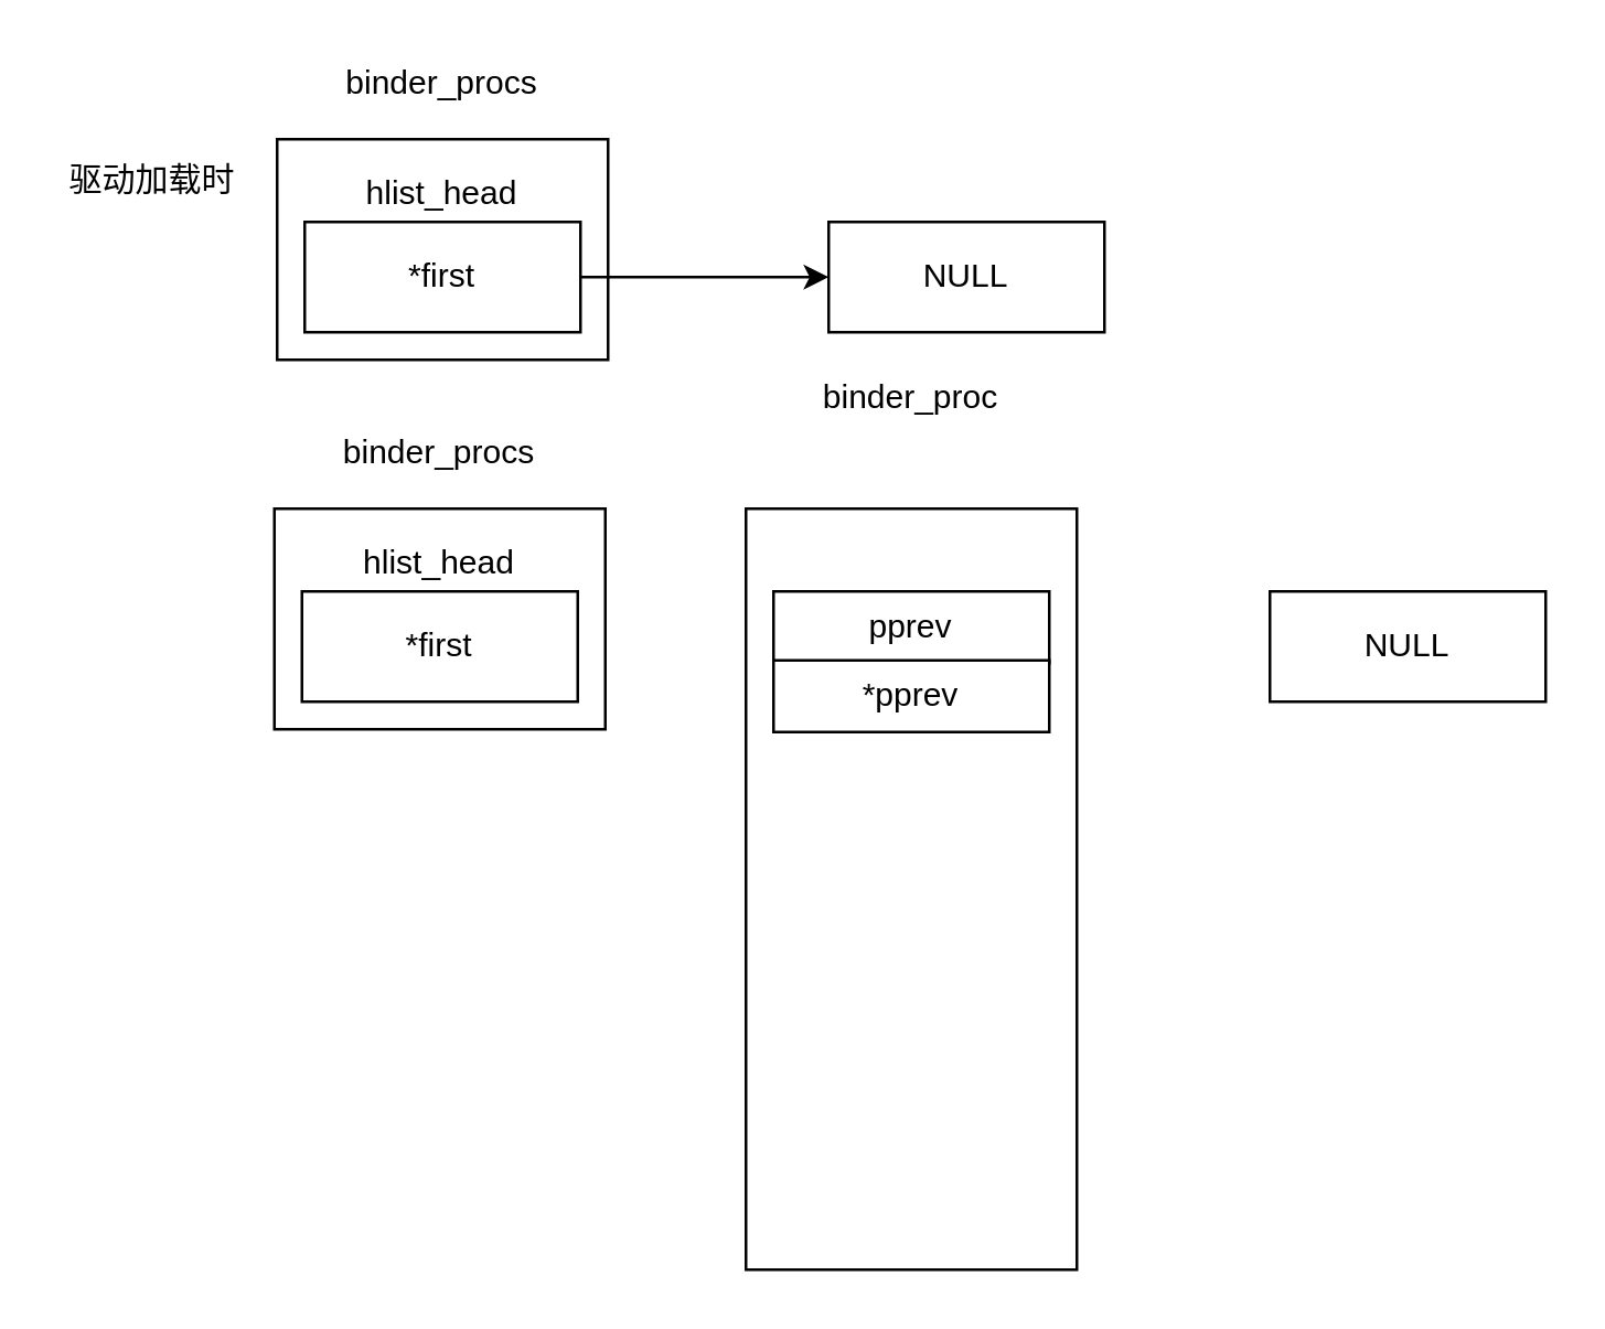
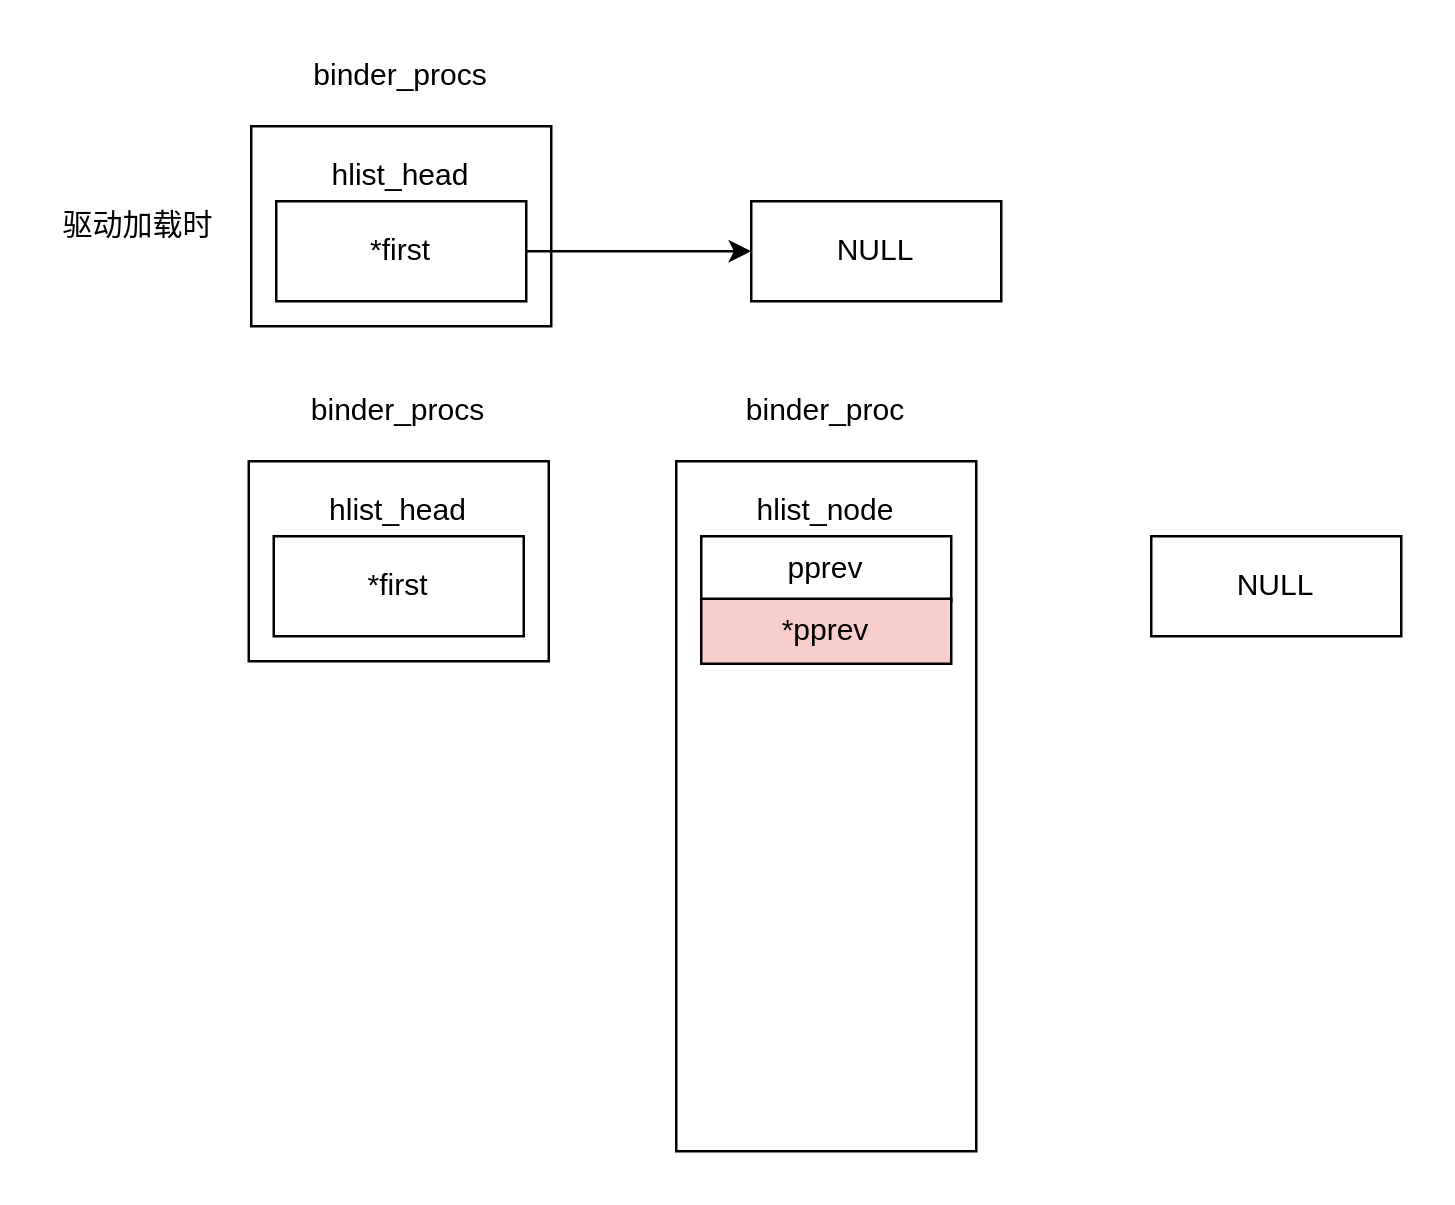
- <mxCell id="8" value="驱动加载时" style="text;html=1;strokeColor=none;fillColor=none;align=center;verticalAlign=middle;whiteSpace=wrap;rounded=0;" vertex="1" parent="1"><mxGeometry x="20" y="55" width="70" height="20" as="geometry" /></mxCell>
+ <mxCell id="8" value="驱动加载时" style="text;html=1;strokeColor=none;fillColor=none;align=center;verticalAlign=middle;whiteSpace=wrap;rounded=0;" vertex="1" parent="1"><mxGeometry y="80" width="70" height="20" as="geometry" x="20" /></mxCell>
- <mxCell id="16" value="binder_proc" style="text;html=1;strokeColor=none;fillColor=none;align=center;verticalAlign=middle;whiteSpace=wrap;rounded=0;" vertex="1" parent="1"><mxGeometry x="310" y="134" width="40" height="20" as="geometry" /></mxCell>
+ <mxCell id="16" value="binder_proc" style="text;html=1;strokeColor=none;fillColor=none;align=center;verticalAlign=middle;whiteSpace=wrap;rounded=0;" vertex="1" parent="1"><mxGeometry x="310" y="154" width="40" height="20" as="geometry" /></mxCell>
+ <mxCell id="17" value="hlist_node" style="text;html=1;strokeColor=none;fillColor=none;align=center;verticalAlign=middle;whiteSpace=wrap;rounded=0;" vertex="1" parent="1"><mxGeometry x="310" y="194" width="40" height="20" as="geometry" /></mxCell>
- <mxCell id="18" value="*pprev" style="rounded=0;whiteSpace=wrap;html=1;" vertex="1" parent="1"><mxGeometry x="280" y="239" width="100" height="26" as="geometry" /></mxCell>
+ <mxCell id="18" value="*pprev" style="rounded=0;whiteSpace=wrap;html=1;fillColor=#f8cecc;" vertex="1" parent="1"><mxGeometry x="280" y="239" width="100" height="26" as="geometry" /></mxCell>
